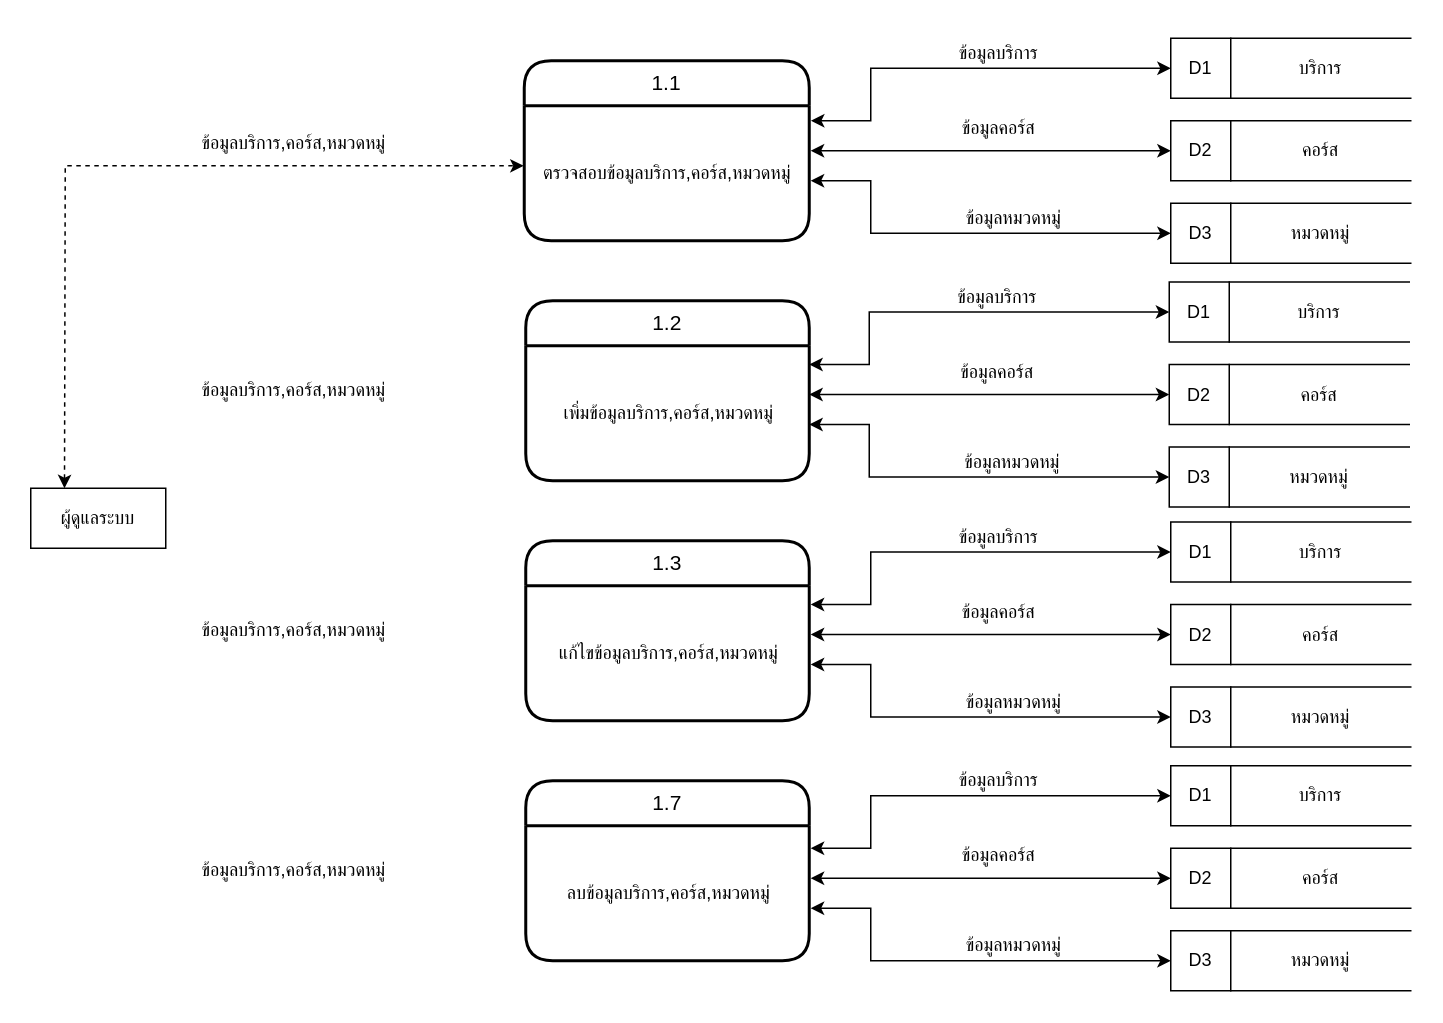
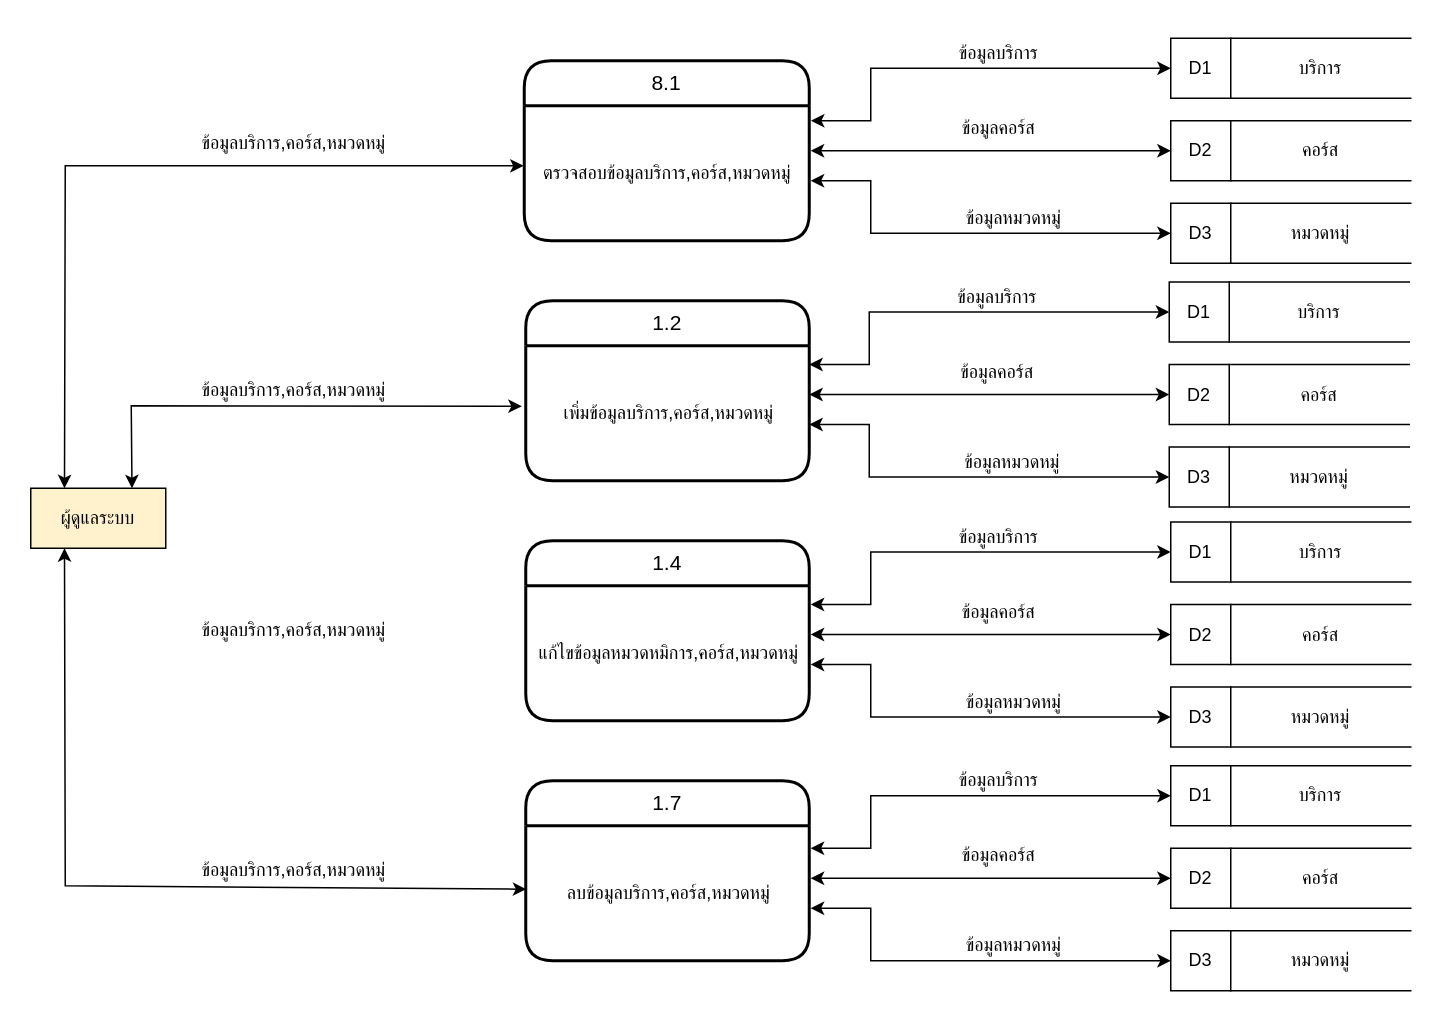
- <mxCell id="3" value="1.1" style="swimlane;childLayout=stackLayout;horizontal=1;startSize=30;horizontalStack=0;rounded=1;fontSize=14;fontStyle=0;strokeWidth=2;resizeParent=0;resizeLast=1;shadow=0;dashed=0;align=center;arcSize=20;whiteSpace=wrap;html=1;swimlaneLine=1;glass=0;" vertex="1" parent="1"><mxGeometry x="349" y="40" width="190" height="120" as="geometry" /></mxCell>
+ <mxCell id="3" value="8.1" style="swimlane;childLayout=stackLayout;horizontal=1;startSize=30;horizontalStack=0;rounded=1;fontSize=14;fontStyle=0;strokeWidth=2;resizeParent=0;resizeLast=1;shadow=0;dashed=0;align=center;arcSize=20;whiteSpace=wrap;html=1;swimlaneLine=1;glass=0;" vertex="1" parent="1"><mxGeometry x="349" y="40" width="190" height="120" as="geometry" /></mxCell>
- <mxCell id="17" value="" style="endArrow=classic;startArrow=classic;html=1;rounded=0;exitX=0.25;exitY=0;exitDx=0;exitDy=0;entryX=-0.002;entryY=0.445;entryDx=0;entryDy=0;entryPerimeter=0;dashed=1;" edge="1" parent="1" source="2" target="4"><mxGeometry width="50" height="50" relative="1" as="geometry"><mxPoint x="390" y="310" as="sourcePoint" /><mxPoint x="320" y="120" as="targetPoint" /><Array as="points"><mxPoint x="43" y="110" /></Array></mxGeometry></mxCell>
+ <mxCell id="17" value="" style="endArrow=classic;startArrow=classic;html=1;rounded=0;exitX=0.25;exitY=0;exitDx=0;exitDy=0;entryX=-0.002;entryY=0.445;entryDx=0;entryDy=0;entryPerimeter=0;" edge="1" parent="1" source="2" target="4"><mxGeometry width="50" height="50" relative="1" as="geometry"><mxPoint x="390" y="310" as="sourcePoint" /><mxPoint x="320" y="120" as="targetPoint" /><Array as="points"><mxPoint x="43" y="110" /></Array></mxGeometry></mxCell>
+ <mxCell id="18" value="" style="endArrow=classic;startArrow=classic;html=1;rounded=0;exitX=0.75;exitY=0;exitDx=0;exitDy=0;entryX=-0.014;entryY=0.448;entryDx=0;entryDy=0;entryPerimeter=0;" edge="1" parent="1" source="2" target="6"><mxGeometry width="50" height="50" relative="1" as="geometry"><mxPoint x="280" y="240" as="sourcePoint" /><mxPoint x="330" y="190" as="targetPoint" /><Array as="points"><mxPoint x="87" y="270" /></Array></mxGeometry></mxCell>
- <mxCell id="2" value="ผู้ดูแลระบบ" style="rounded=0;whiteSpace=wrap;html=1;" vertex="1" parent="1"><mxGeometry x="20" y="325" width="90" height="40" as="geometry" /></mxCell>
+ <mxCell id="2" value="ผู้ดูแลระบบ" style="rounded=0;whiteSpace=wrap;html=1;fillColor=#fff2cc;" vertex="1" parent="1"><mxGeometry x="20" y="325" width="90" height="40" as="geometry" /></mxCell>
- <mxCell id="7" value="1.3" style="swimlane;childLayout=stackLayout;horizontal=1;startSize=30;horizontalStack=0;rounded=1;fontSize=14;fontStyle=0;strokeWidth=2;resizeParent=0;resizeLast=1;shadow=0;dashed=0;align=center;arcSize=20;whiteSpace=wrap;html=1;swimlaneLine=1;glass=0;" vertex="1" parent="1"><mxGeometry x="350" y="360" width="189" height="120" as="geometry" /></mxCell>
+ <mxCell id="7" value="1.4" style="swimlane;childLayout=stackLayout;horizontal=1;startSize=30;horizontalStack=0;rounded=1;fontSize=14;fontStyle=0;strokeWidth=2;resizeParent=0;resizeLast=1;shadow=0;dashed=0;align=center;arcSize=20;whiteSpace=wrap;html=1;swimlaneLine=1;glass=0;" vertex="1" parent="1"><mxGeometry x="350" y="360" width="189" height="120" as="geometry" /></mxCell>
- <mxCell id="8" value="แก้ไขข้อมูลบริการ,คอร์ส,หมวดหมู่" style="text;html=1;align=center;verticalAlign=middle;resizable=0;points=[];autosize=1;strokeColor=none;fillColor=none;" vertex="1" parent="7"><mxGeometry y="30" width="189" height="90" as="geometry" /></mxCell>
+ <mxCell id="8" value="แก้ไขข้อมูลหมวดหมิการ,คอร์ส,หมวดหมู่" style="text;html=1;align=center;verticalAlign=middle;resizable=0;points=[];autosize=1;strokeColor=none;fillColor=none;" vertex="1" parent="7"><mxGeometry y="30" width="189" height="90" as="geometry" /></mxCell>
+ <mxCell id="19" value="" style="endArrow=classic;startArrow=classic;html=1;rounded=0;exitX=0.25;exitY=1;exitDx=0;exitDy=0;entryX=0.002;entryY=0.47;entryDx=0;entryDy=0;entryPerimeter=0;" edge="1" parent="1" source="2" target="10"><mxGeometry width="50" height="50" relative="1" as="geometry"><mxPoint x="280" y="400" as="sourcePoint" /><mxPoint x="350" y="580" as="targetPoint" /><Array as="points"><mxPoint x="43" y="590" /></Array></mxGeometry></mxCell>
